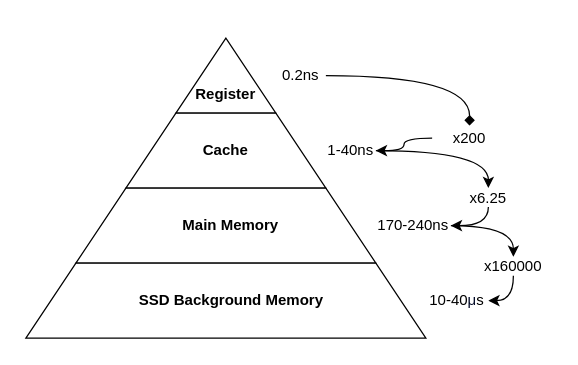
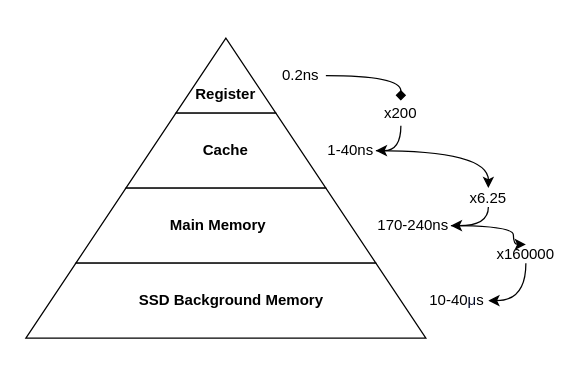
- <mxCell id="18" value="x200" style="text;html=1;align=center;verticalAlign=middle;whiteSpace=wrap;rounded=0;" vertex="1" parent="1"><mxGeometry x="345" y="100" width="60" height="20" as="geometry" /></mxCell>
+ <mxCell id="18" value="x200" style="text;html=1;align=center;verticalAlign=middle;whiteSpace=wrap;rounded=0;" vertex="1" parent="1"><mxGeometry x="290" y="80" width="60" height="20" as="geometry" /></mxCell>
- <mxCell id="8" value="&lt;b&gt;Main Memory&lt;/b&gt;" style="text;html=1;align=center;verticalAlign=middle;whiteSpace=wrap;rounded=0;" vertex="1" parent="1"><mxGeometry x="144" y="165" width="80" height="30" as="geometry" /></mxCell>
+ <mxCell id="8" value="&lt;b&gt;Main Memory&lt;/b&gt;" style="text;html=1;align=center;verticalAlign=middle;whiteSpace=wrap;rounded=0;" vertex="1" parent="1"><mxGeometry x="134" y="165" width="80" height="30" as="geometry" /></mxCell>
- <mxCell id="22" value="x160000" style="text;html=1;align=center;verticalAlign=middle;whiteSpace=wrap;rounded=0;" vertex="1" parent="1"><mxGeometry x="380" y="205" width="60" height="15" as="geometry" /></mxCell>
+ <mxCell id="22" value="x160000" style="text;html=1;align=center;verticalAlign=middle;whiteSpace=wrap;rounded=0;" vertex="1" parent="1"><mxGeometry x="390" y="195" width="60" height="15" as="geometry" /></mxCell>
